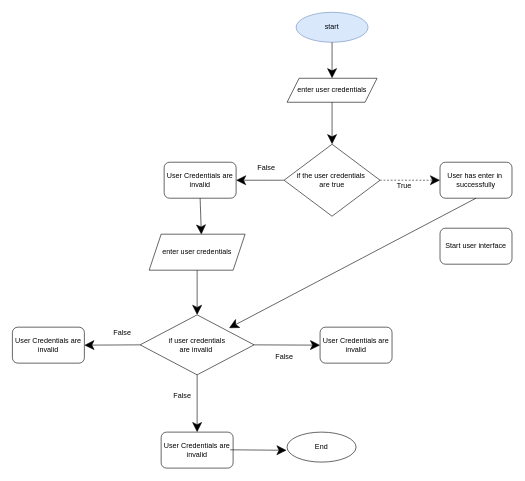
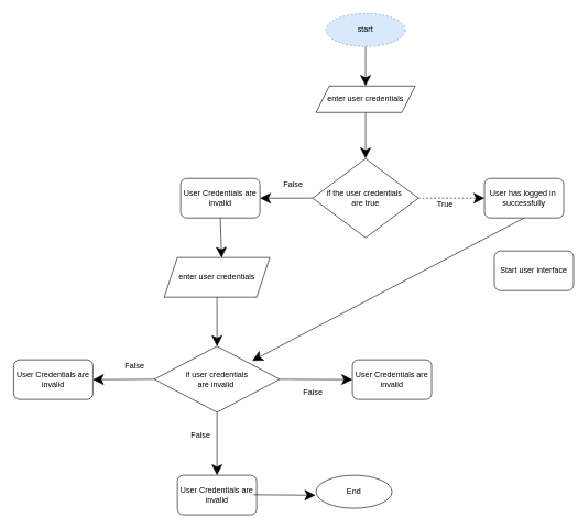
- <mxCell id="2" value="start" style="ellipse;whiteSpace=wrap;html=1;hachureGap=4;fillColor=#dae8fc;strokeColor=#6c8ebf;" vertex="1" parent="1"><mxGeometry x="493" y="20" width="120" height="50" as="geometry" /></mxCell>
+ <mxCell id="2" value="start" style="ellipse;whiteSpace=wrap;html=1;hachureGap=4;fillColor=#dae8fc;strokeColor=#6c8ebf;dashed=1;" vertex="1" parent="1"><mxGeometry x="493" y="20" width="120" height="50" as="geometry" /></mxCell>
- <mxCell id="8" value="User has enter in&amp;nbsp;&lt;br&gt;successfully" style="rounded=1;whiteSpace=wrap;html=1;hachureGap=4;" vertex="1" parent="1"><mxGeometry x="733" y="270" width="120" height="60" as="geometry" /></mxCell>
+ <mxCell id="8" value="User has logged in&amp;nbsp;&lt;br&gt;successfully" style="rounded=1;whiteSpace=wrap;html=1;hachureGap=4;" vertex="1" parent="1"><mxGeometry x="733" y="270" width="120" height="60" as="geometry" /></mxCell>
- <mxCell id="12" value="Start user interface" style="rounded=1;whiteSpace=wrap;html=1;hachureGap=4;" vertex="1" parent="1"><mxGeometry x="733" y="380" width="120" height="60" as="geometry" /></mxCell>
+ <mxCell id="12" value="Start user interface" style="rounded=1;whiteSpace=wrap;html=1;hachureGap=4;" vertex="1" parent="1"><mxGeometry x="748" y="380" width="120" height="60" as="geometry" /></mxCell>
